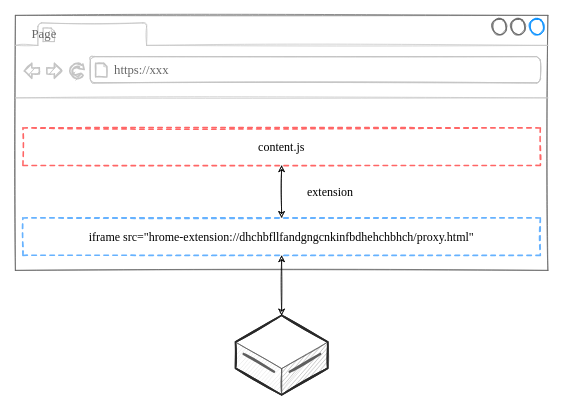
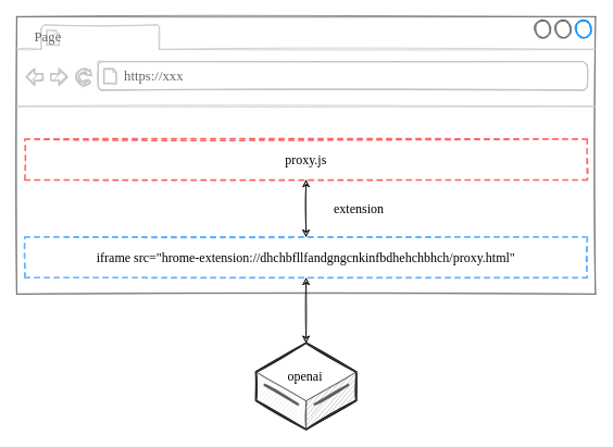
- <mxCell id="6" value="&lt;div&gt;&lt;span&gt;content.js&lt;/span&gt;&lt;/div&gt;" style="text;html=1;align=center;verticalAlign=middle;whiteSpace=wrap;rounded=0;fontFamily=Comic Sans MS;fontSize=16;dashed=1;strokeWidth=2;strokeColor=#FF6666;sketch=1;" vertex="1" parent="2"><mxGeometry x="10" y="150" width="690" height="50" as="geometry" /></mxCell>
+ <mxCell id="6" value="&lt;div&gt;&lt;span&gt;proxy.js&lt;/span&gt;&lt;/div&gt;" style="text;html=1;align=center;verticalAlign=middle;whiteSpace=wrap;rounded=0;fontFamily=Comic Sans MS;fontSize=16;dashed=1;strokeWidth=2;strokeColor=#FF6666;sketch=1;" vertex="1" parent="2"><mxGeometry x="10" y="150" width="690" height="50" as="geometry" /></mxCell>
+ <mxCell id="10" value="openai" style="text;html=1;strokeColor=none;fillColor=none;align=center;verticalAlign=middle;whiteSpace=wrap;rounded=0;dashed=1;sketch=1;fontFamily=Comic Sans MS;fontSize=16;" vertex="1" parent="1"><mxGeometry x="353.5" y="450" width="40" height="20" as="geometry" /></mxCell>
